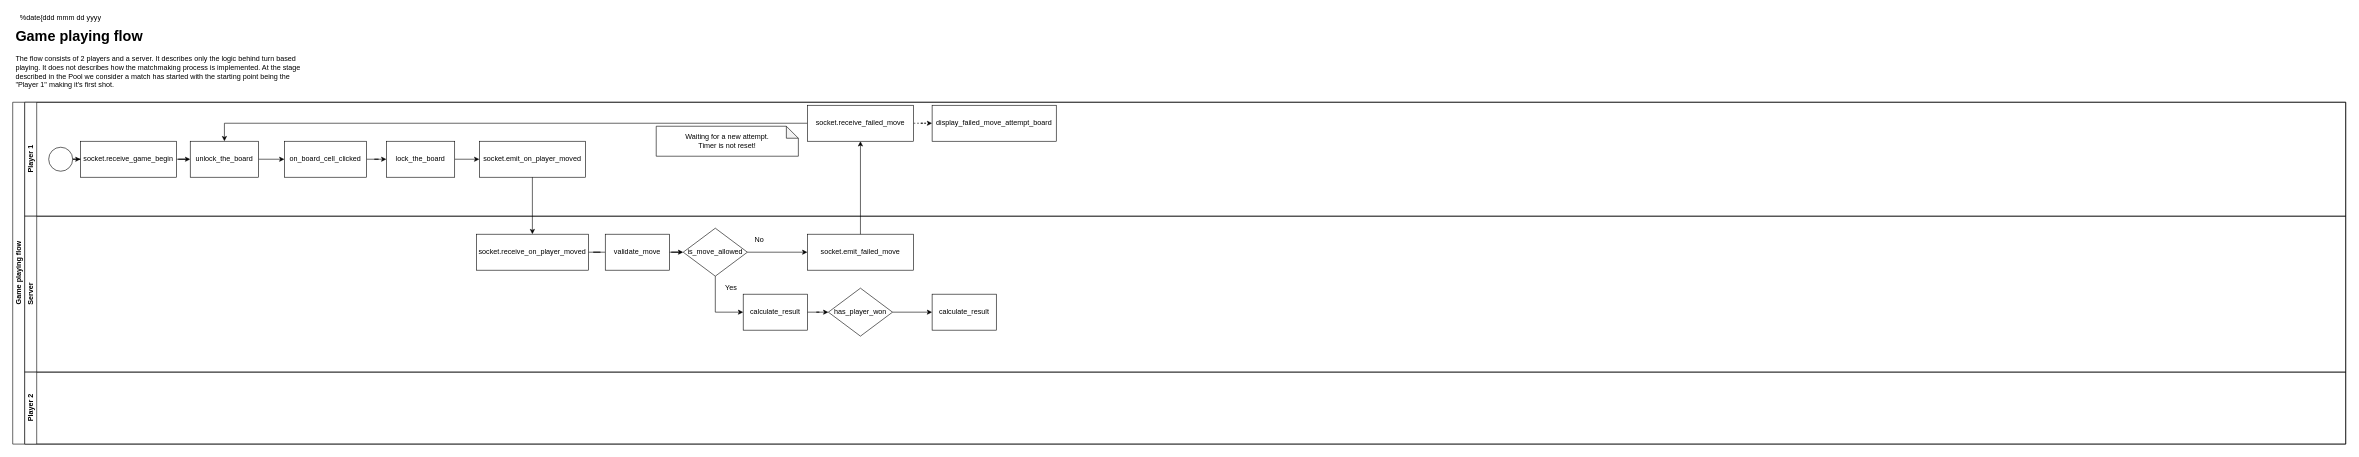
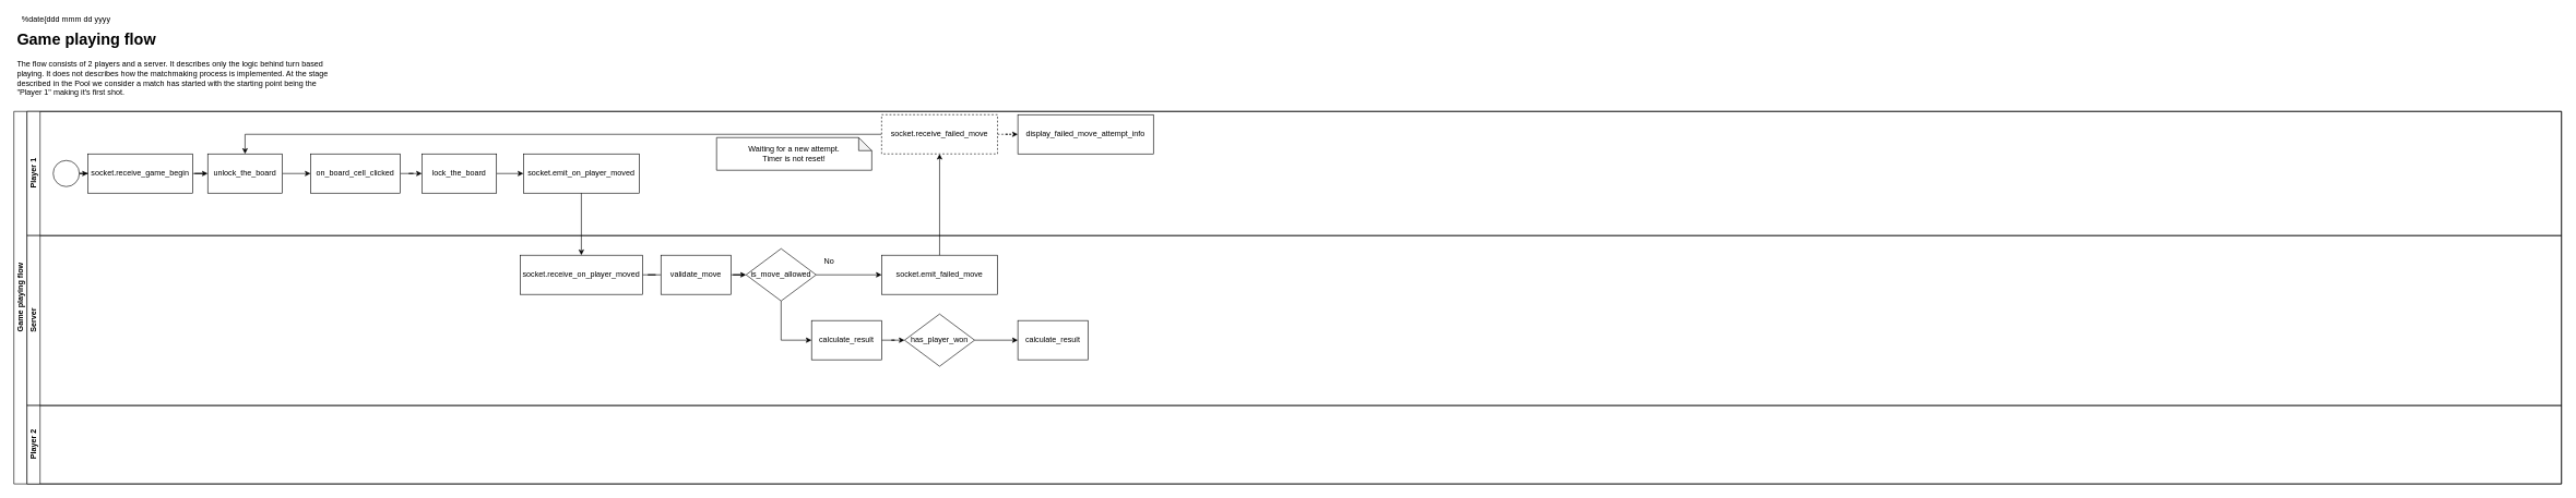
- <mxCell id="15" value="socket.receive_failed_move" style="rounded=0;whiteSpace=wrap;html=1;" vertex="1" parent="3"><mxGeometry x="1305" y="5" width="177" height="60" as="geometry" /></mxCell>
+ <mxCell id="15" value="socket.receive_failed_move" style="rounded=0;whiteSpace=wrap;html=1;dashed=1;" vertex="1" parent="3"><mxGeometry x="1305" y="5" width="177" height="60" as="geometry" /></mxCell>
- <mxCell id="16" value="display_failed_move_attempt_board" style="rounded=0;whiteSpace=wrap;html=1;" vertex="1" parent="3"><mxGeometry x="1513" y="5" width="207" height="60" as="geometry" /></mxCell>
+ <mxCell id="16" value="display_failed_move_attempt_info" style="rounded=0;whiteSpace=wrap;html=1;" vertex="1" parent="3"><mxGeometry x="1513" y="5" width="207" height="60" as="geometry" /></mxCell>
- <mxCell id="30" value="Yes" style="text;html=1;strokeColor=none;fillColor=none;align=center;verticalAlign=middle;whiteSpace=wrap;rounded=0;" vertex="1" parent="20"><mxGeometry x="1158" y="110" width="40" height="20" as="geometry" /></mxCell>
